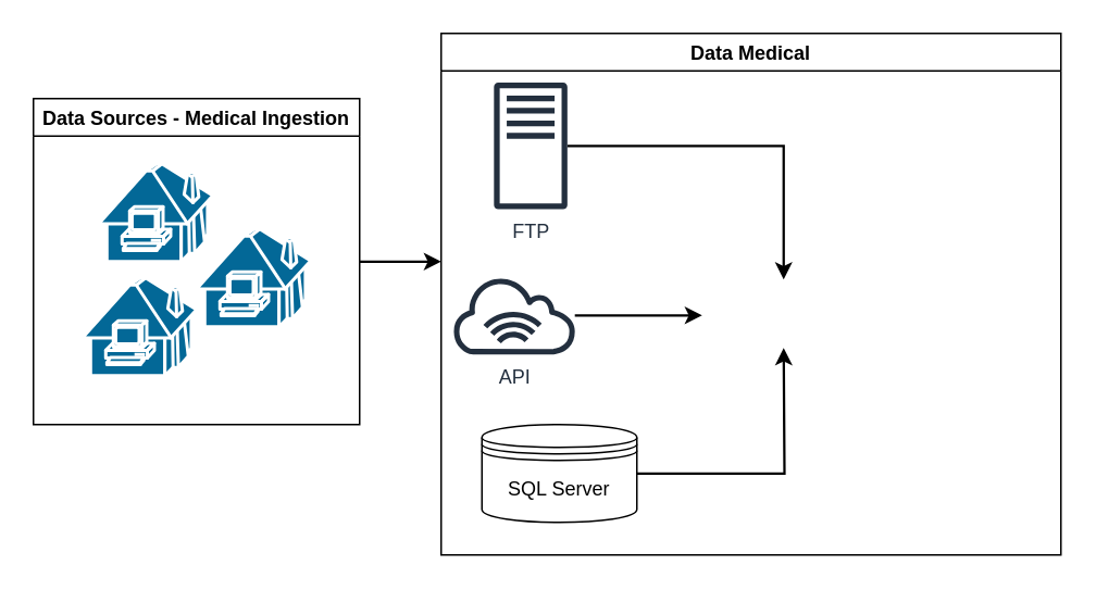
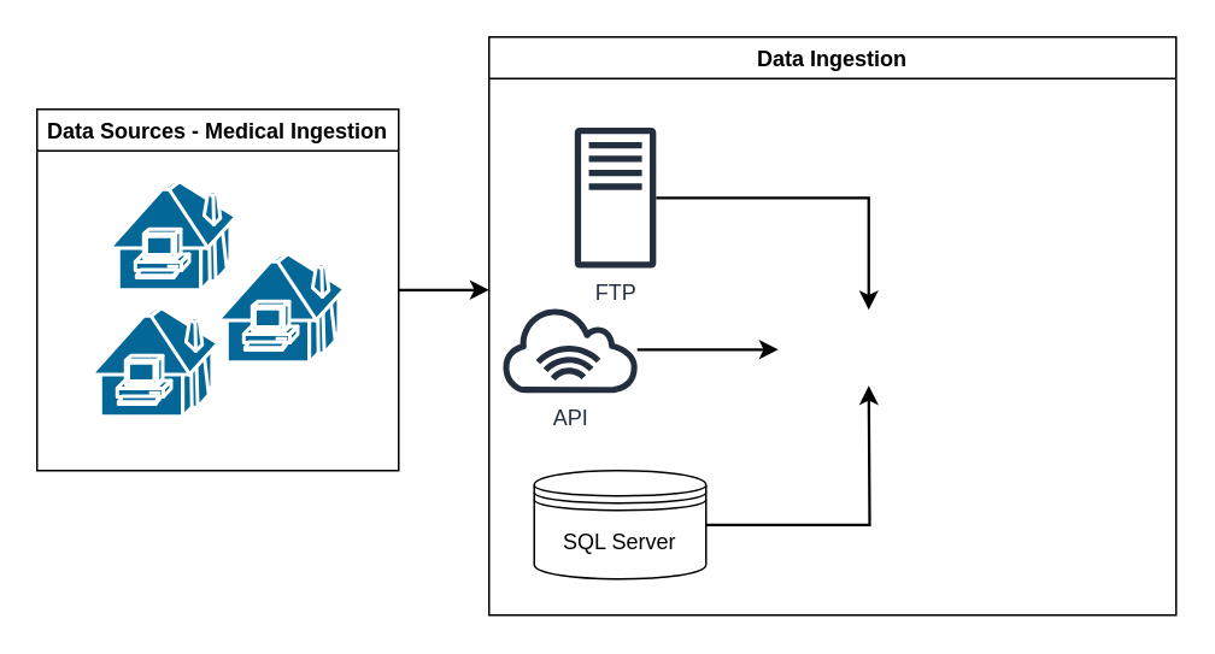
- <mxCell id="2" value="Data Medical" style="swimlane;" vertex="1" parent="1"><mxGeometry x="270" y="20" width="380" height="320" as="geometry" /></mxCell>
+ <mxCell id="2" value="Data Ingestion" style="swimlane;" vertex="1" parent="1"><mxGeometry x="270" y="20" width="380" height="320" as="geometry" /></mxCell>
- <mxCell id="4" value="FTP" style="outlineConnect=0;fontColor=#232F3E;gradientColor=none;fillColor=#232F3E;strokeColor=none;dashed=0;verticalLabelPosition=bottom;verticalAlign=top;align=center;html=1;fontSize=12;fontStyle=0;aspect=fixed;pointerEvents=1;shape=mxgraph.aws4.traditional_server;" vertex="1" parent="2"><mxGeometry x="32.38" y="30" width="45" height="78" as="geometry" /></mxCell>
+ <mxCell id="4" value="FTP" style="outlineConnect=0;fontColor=#232F3E;gradientColor=none;fillColor=#232F3E;strokeColor=none;dashed=0;verticalLabelPosition=bottom;verticalAlign=top;align=center;html=1;fontSize=12;fontStyle=0;aspect=fixed;pointerEvents=1;shape=mxgraph.aws4.traditional_server;" vertex="1" parent="2"><mxGeometry x="47.38" y="50" width="45" height="78" as="geometry" /></mxCell>
